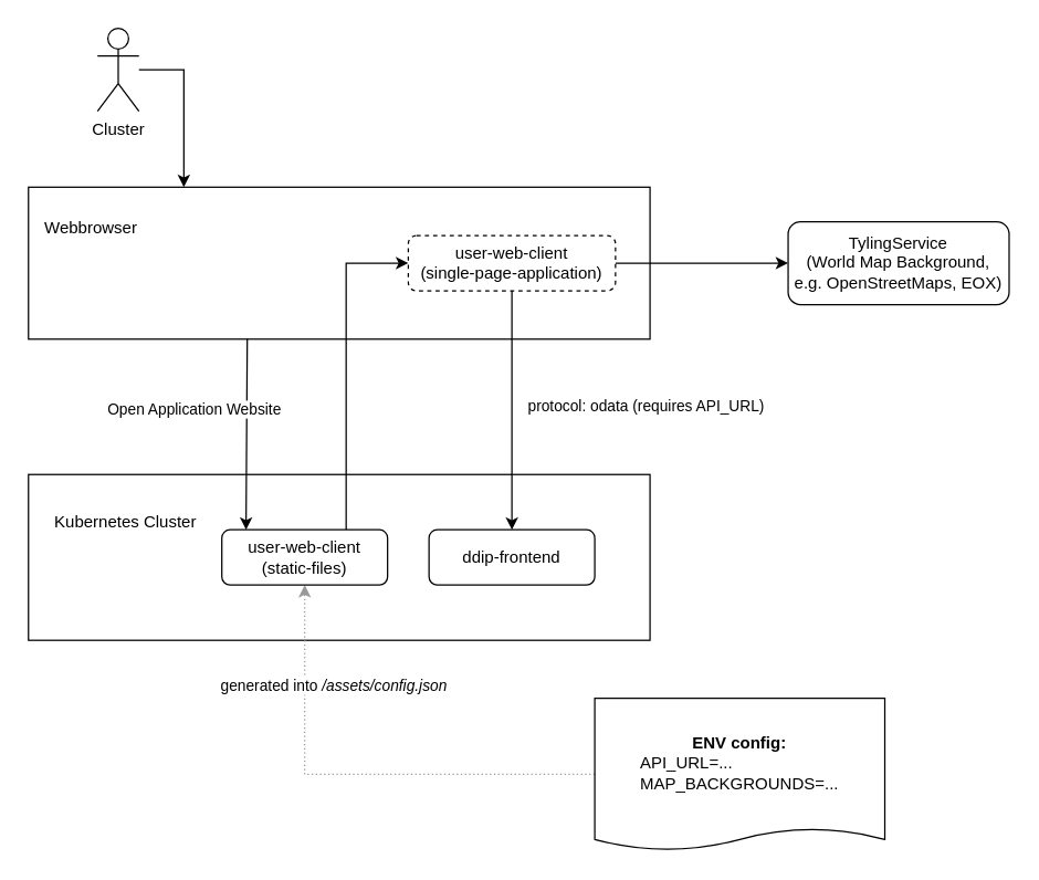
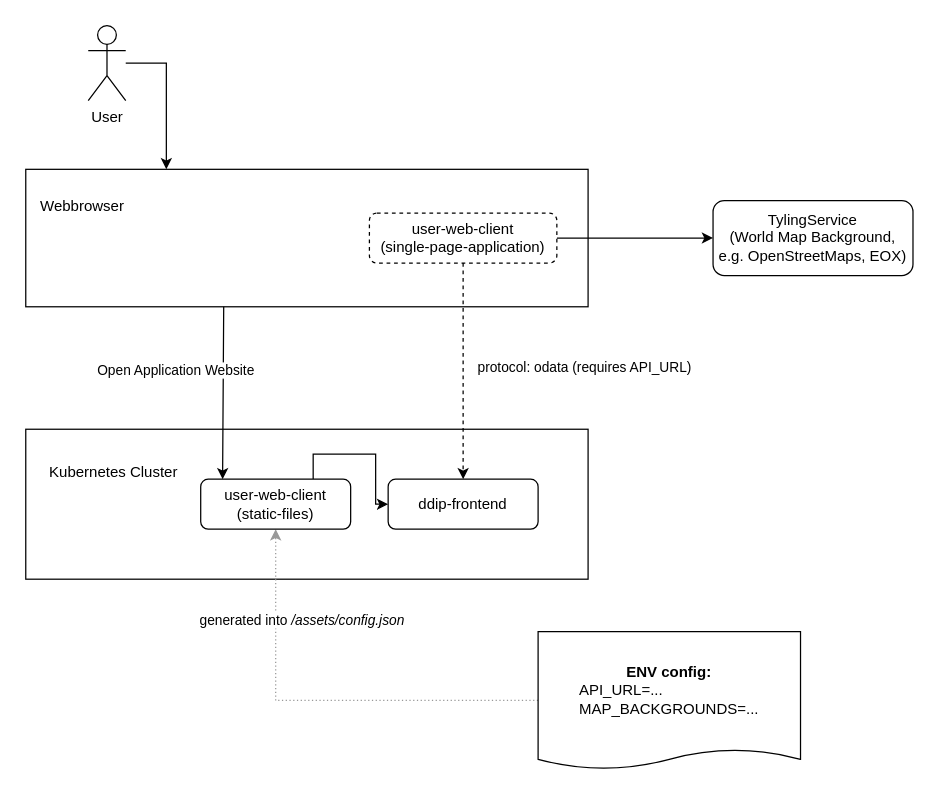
- <mxCell id="16" value="Cluster" style="shape=umlActor;verticalLabelPosition=bottom;verticalAlign=top;html=1;outlineConnect=0;rounded=1;" parent="1" vertex="1"><mxGeometry x="70" y="20" width="30" height="60" as="geometry" /></mxCell>
+ <mxCell id="16" value="User" style="shape=umlActor;verticalLabelPosition=bottom;verticalAlign=top;html=1;outlineConnect=0;rounded=1;" parent="1" vertex="1"><mxGeometry x="70" y="20" width="30" height="60" as="geometry" /></mxCell>
- <mxCell id="17" style="edgeStyle=orthogonalEdgeStyle;rounded=0;orthogonalLoop=1;jettySize=auto;html=1;exitX=0.75;exitY=0;exitDx=0;exitDy=0;entryX=0;entryY=0.5;entryDx=0;entryDy=0;strokeColor=#000000;" edge="1" parent="1" source="18" target="8"><mxGeometry relative="1" as="geometry" /></mxCell>
+ <mxCell id="17" style="edgeStyle=orthogonalEdgeStyle;rounded=0;orthogonalLoop=1;jettySize=auto;html=1;exitX=0.75;exitY=0;exitDx=0;exitDy=0;strokeColor=#000000;" edge="1" parent="1" source="18" target="9"><mxGeometry relative="1" as="geometry" /></mxCell>
- <mxCell id="5" style="edgeStyle=orthogonalEdgeStyle;rounded=0;orthogonalLoop=1;jettySize=auto;html=1;exitX=0.5;exitY=1;exitDx=0;exitDy=0;entryX=0.5;entryY=0;entryDx=0;entryDy=0;" parent="1" source="8" target="9" edge="1"><mxGeometry relative="1" as="geometry" /></mxCell>
+ <mxCell id="5" style="edgeStyle=orthogonalEdgeStyle;rounded=0;orthogonalLoop=1;jettySize=auto;html=1;exitX=0.5;exitY=1;exitDx=0;exitDy=0;entryX=0.5;entryY=0;entryDx=0;entryDy=0;dashed=1;" parent="1" source="8" target="9" edge="1"><mxGeometry relative="1" as="geometry" /></mxCell>
